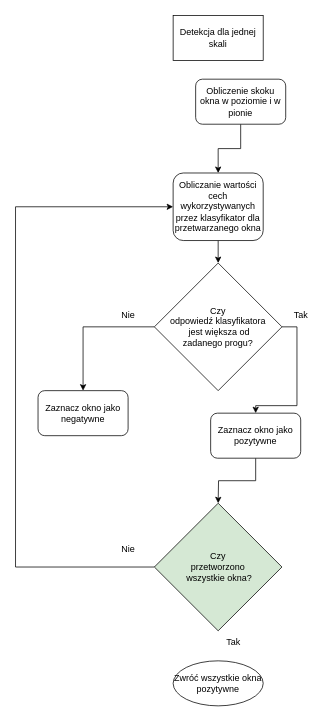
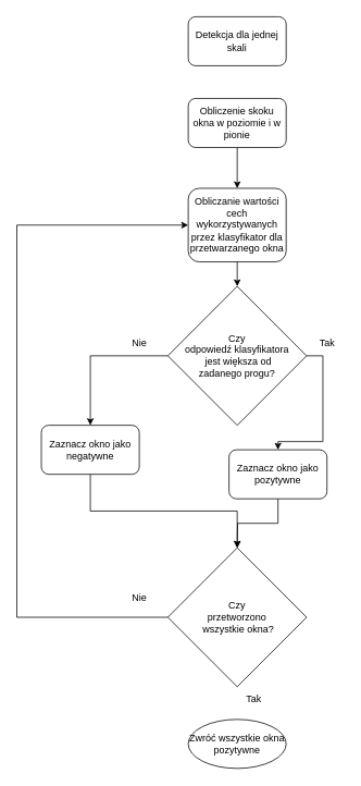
- <mxCell id="2" value="Detekcja dla jednej skali" style="whiteSpace=wrap;html=1;rounded=0;" parent="1" vertex="1"><mxGeometry x="230" y="20" width="120" height="60" as="geometry" /></mxCell>
+ <mxCell id="2" value="Detekcja dla jednej skali" style="rounded=1;whiteSpace=wrap;html=1;" parent="1" vertex="1"><mxGeometry x="230" y="20" width="120" height="60" as="geometry" /></mxCell>
- <mxCell id="4" value="Obliczenie skoku okna w poziomie i w pionie" style="rounded=1;whiteSpace=wrap;html=1;" parent="1" vertex="1"><mxGeometry x="260" y="105" width="120" height="60" as="geometry" /></mxCell>
+ <mxCell id="4" value="Obliczenie skoku okna w poziomie i w pionie" style="rounded=1;whiteSpace=wrap;html=1;" parent="1" vertex="1"><mxGeometry x="230" y="120" width="120" height="60" as="geometry" /></mxCell>
+ <mxCell id="13" style="edgeStyle=orthogonalEdgeStyle;rounded=0;orthogonalLoop=1;jettySize=auto;html=1;exitX=0.5;exitY=1;exitDx=0;exitDy=0;" parent="1" source="14" target="17" edge="1"><mxGeometry relative="1" as="geometry"><mxPoint x="266.96" y="618.02" as="targetPoint" /></mxGeometry></mxCell>
- <mxCell id="17" value="Czy &lt;br&gt;przetworzono&lt;br&gt;&amp;nbsp;wszystkie okna?" style="rhombus;whiteSpace=wrap;html=1;fillColor=#d5e8d4;" vertex="1" parent="1"><mxGeometry x="205" y="670" width="170" height="170" as="geometry" /></mxCell>
+ <mxCell id="17" value="Czy &lt;br&gt;przetworzono&lt;br&gt;&amp;nbsp;wszystkie okna?" style="rhombus;whiteSpace=wrap;html=1;" vertex="1" parent="1"><mxGeometry x="205" y="670" width="170" height="170" as="geometry" /></mxCell>
